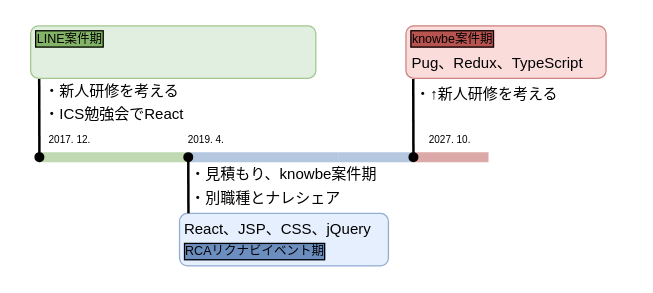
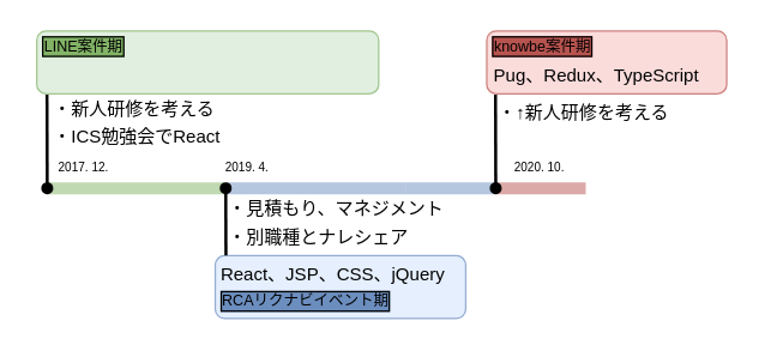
- <mxCell id="18" value="2027. 10.&amp;nbsp;" style="text;html=1;align=center;verticalAlign=middle;resizable=0;points=[];autosize=1;fontSize=8;" vertex="1" parent="1"><mxGeometry x="330" y="101" width="60" height="20" as="geometry" /></mxCell>
+ <mxCell id="18" value="2020. 10.&amp;nbsp;" style="text;html=1;align=center;verticalAlign=middle;resizable=0;points=[];autosize=1;fontSize=8;" vertex="1" parent="1"><mxGeometry x="330" y="101" width="60" height="20" as="geometry" /></mxCell>
- <mxCell id="19" value="・見積もり、knowbe案件期" style="text;html=1;align=left;verticalAlign=middle;resizable=0;points=[];autosize=1;spacing=2;spacingTop=0;spacingBottom=0;horizontal=1;" vertex="1" parent="1"><mxGeometry x="150" y="129" width="160" height="20" as="geometry" /></mxCell>
+ <mxCell id="19" value="・見積もり、マネジメント" style="text;html=1;align=left;verticalAlign=middle;resizable=0;points=[];autosize=1;spacing=2;spacingTop=0;spacingBottom=0;horizontal=1;" vertex="1" parent="1"><mxGeometry x="150" y="129" width="160" height="20" as="geometry" /></mxCell>
